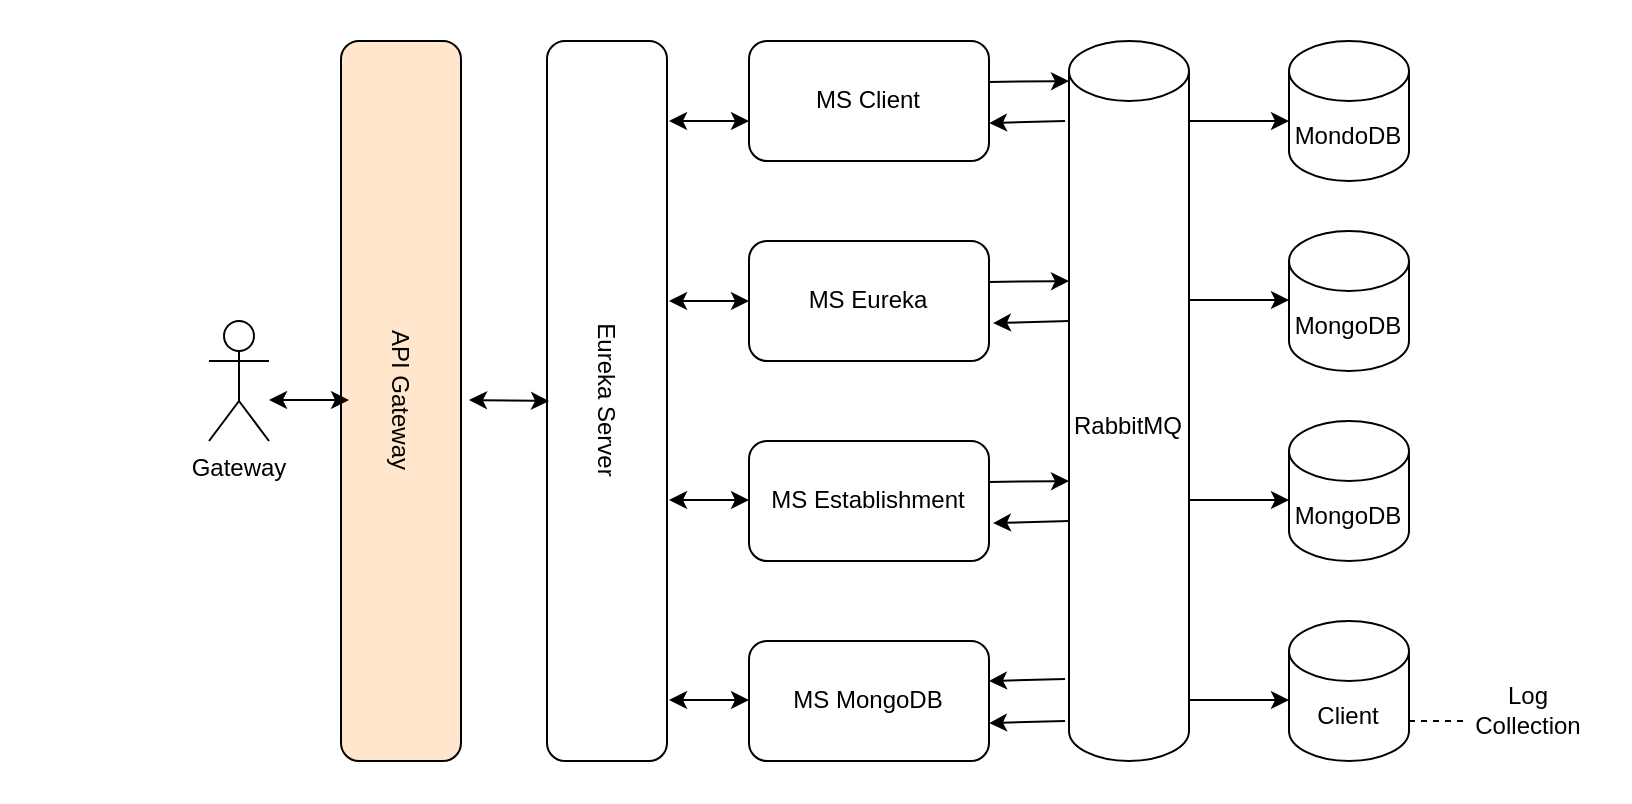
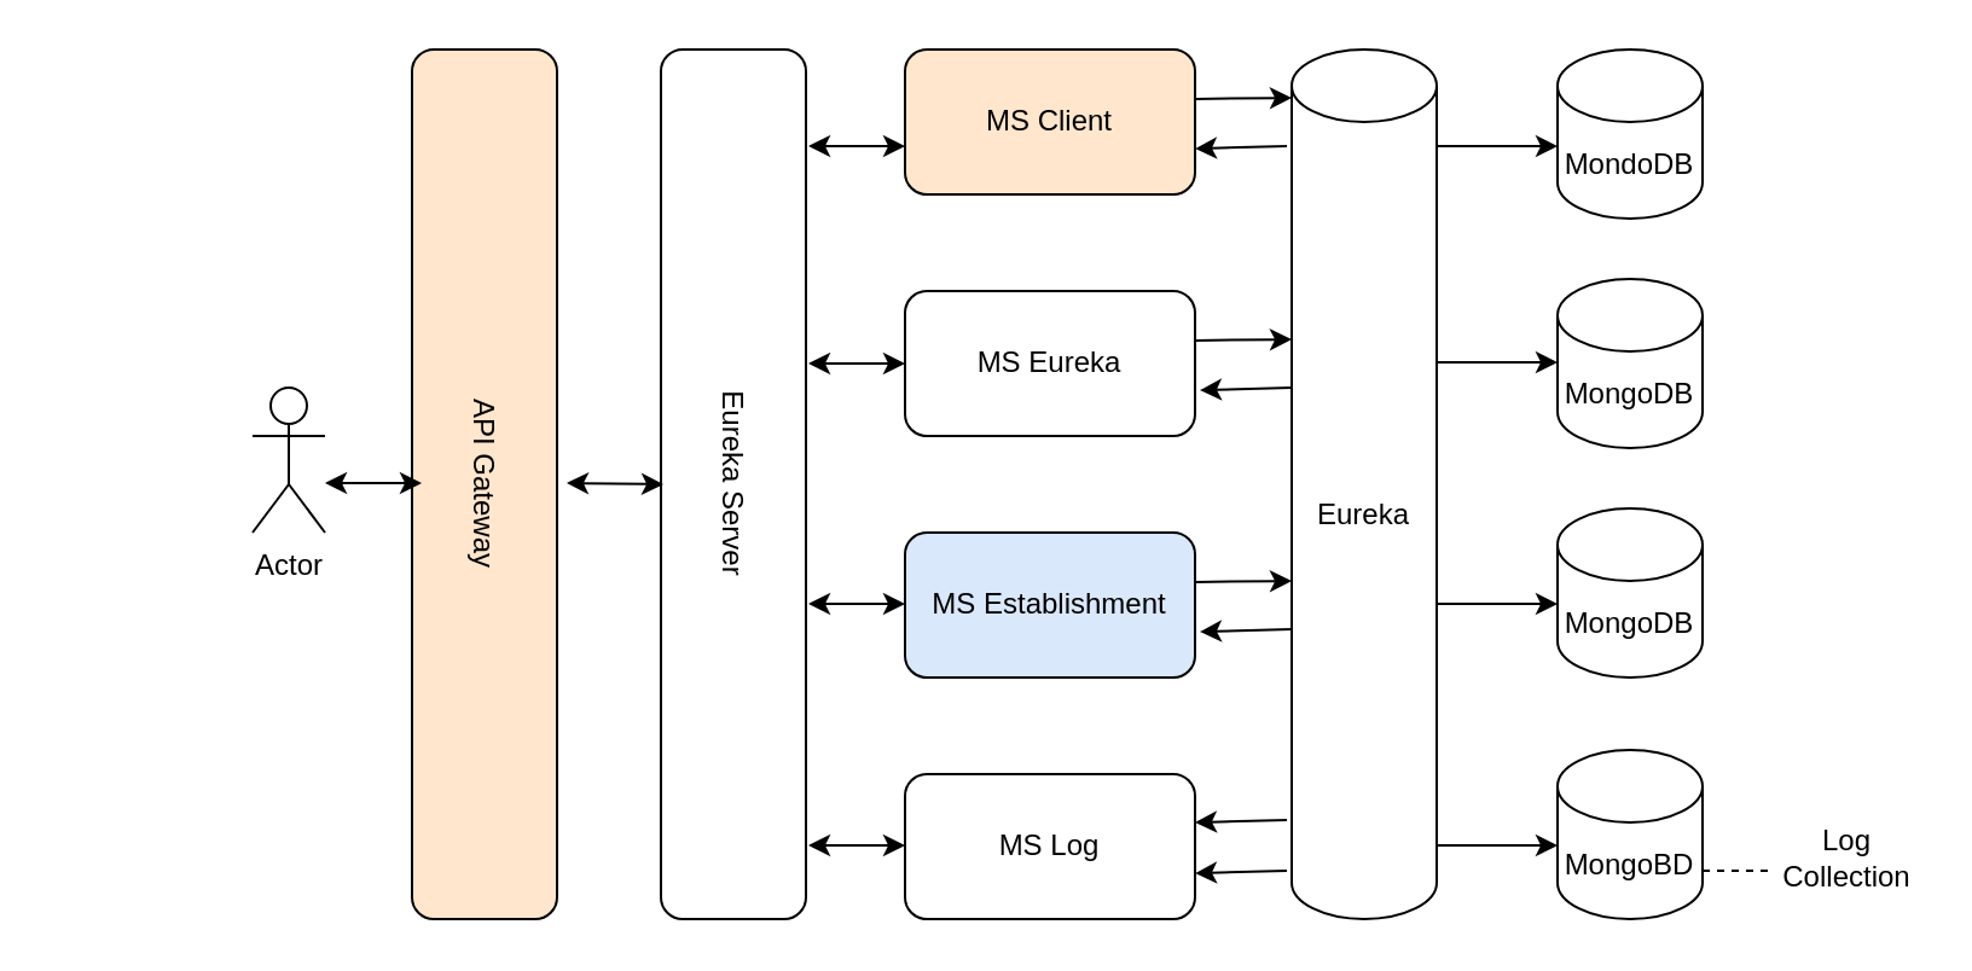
- <mxCell id="2" value="MS Client" style="rounded=1;whiteSpace=wrap;html=1;" vertex="1" parent="1"><mxGeometry x="374" y="20" width="120" height="60" as="geometry" /></mxCell>
+ <mxCell id="2" value="MS Client" style="rounded=1;whiteSpace=wrap;html=1;fillColor=#ffe6cc;" vertex="1" parent="1"><mxGeometry x="374" y="20" width="120" height="60" as="geometry" /></mxCell>
- <mxCell id="6" value="RabbitMQ" style="shape=cylinder3;whiteSpace=wrap;html=1;boundedLbl=1;backgroundOutline=1;size=15;" vertex="1" parent="1"><mxGeometry x="534" y="20" width="60" height="360" as="geometry" /></mxCell>
+ <mxCell id="6" value="Eureka" style="shape=cylinder3;whiteSpace=wrap;html=1;boundedLbl=1;backgroundOutline=1;size=15;" vertex="1" parent="1"><mxGeometry x="534" y="20" width="60" height="360" as="geometry" /></mxCell>
- <mxCell id="30" value="Gateway" style="shape=umlActor;verticalLabelPosition=bottom;verticalAlign=top;html=1;outlineConnect=0;" vertex="1" parent="1"><mxGeometry x="104" y="160" width="30" height="60" as="geometry" /></mxCell>
+ <mxCell id="30" value="Actor" style="shape=umlActor;verticalLabelPosition=bottom;verticalAlign=top;html=1;outlineConnect=0;" vertex="1" parent="1"><mxGeometry x="104" y="160" width="30" height="60" as="geometry" /></mxCell>
- <mxCell id="4" value="MS Establishment" style="rounded=1;whiteSpace=wrap;html=1;" vertex="1" parent="1"><mxGeometry x="374" y="220" width="120" height="60" as="geometry" /></mxCell>
+ <mxCell id="4" value="MS Establishment" style="rounded=1;whiteSpace=wrap;html=1;fillColor=#dae8fc;" vertex="1" parent="1"><mxGeometry x="374" y="220" width="120" height="60" as="geometry" /></mxCell>
- <mxCell id="7" value="MS MongoDB" style="rounded=1;whiteSpace=wrap;html=1;" vertex="1" parent="1"><mxGeometry x="374" y="320" width="120" height="60" as="geometry" /></mxCell>
+ <mxCell id="7" value="MS Log" style="rounded=1;whiteSpace=wrap;html=1;" vertex="1" parent="1"><mxGeometry x="374" y="320" width="120" height="60" as="geometry" /></mxCell>
- <mxCell id="17" value="Client" style="shape=cylinder3;whiteSpace=wrap;html=1;boundedLbl=1;backgroundOutline=1;size=15;" vertex="1" parent="1"><mxGeometry x="644" y="310" width="60" height="70" as="geometry" /></mxCell>
+ <mxCell id="17" value="MongoBD" style="shape=cylinder3;whiteSpace=wrap;html=1;boundedLbl=1;backgroundOutline=1;size=15;" vertex="1" parent="1"><mxGeometry x="644" y="310" width="60" height="70" as="geometry" /></mxCell>
